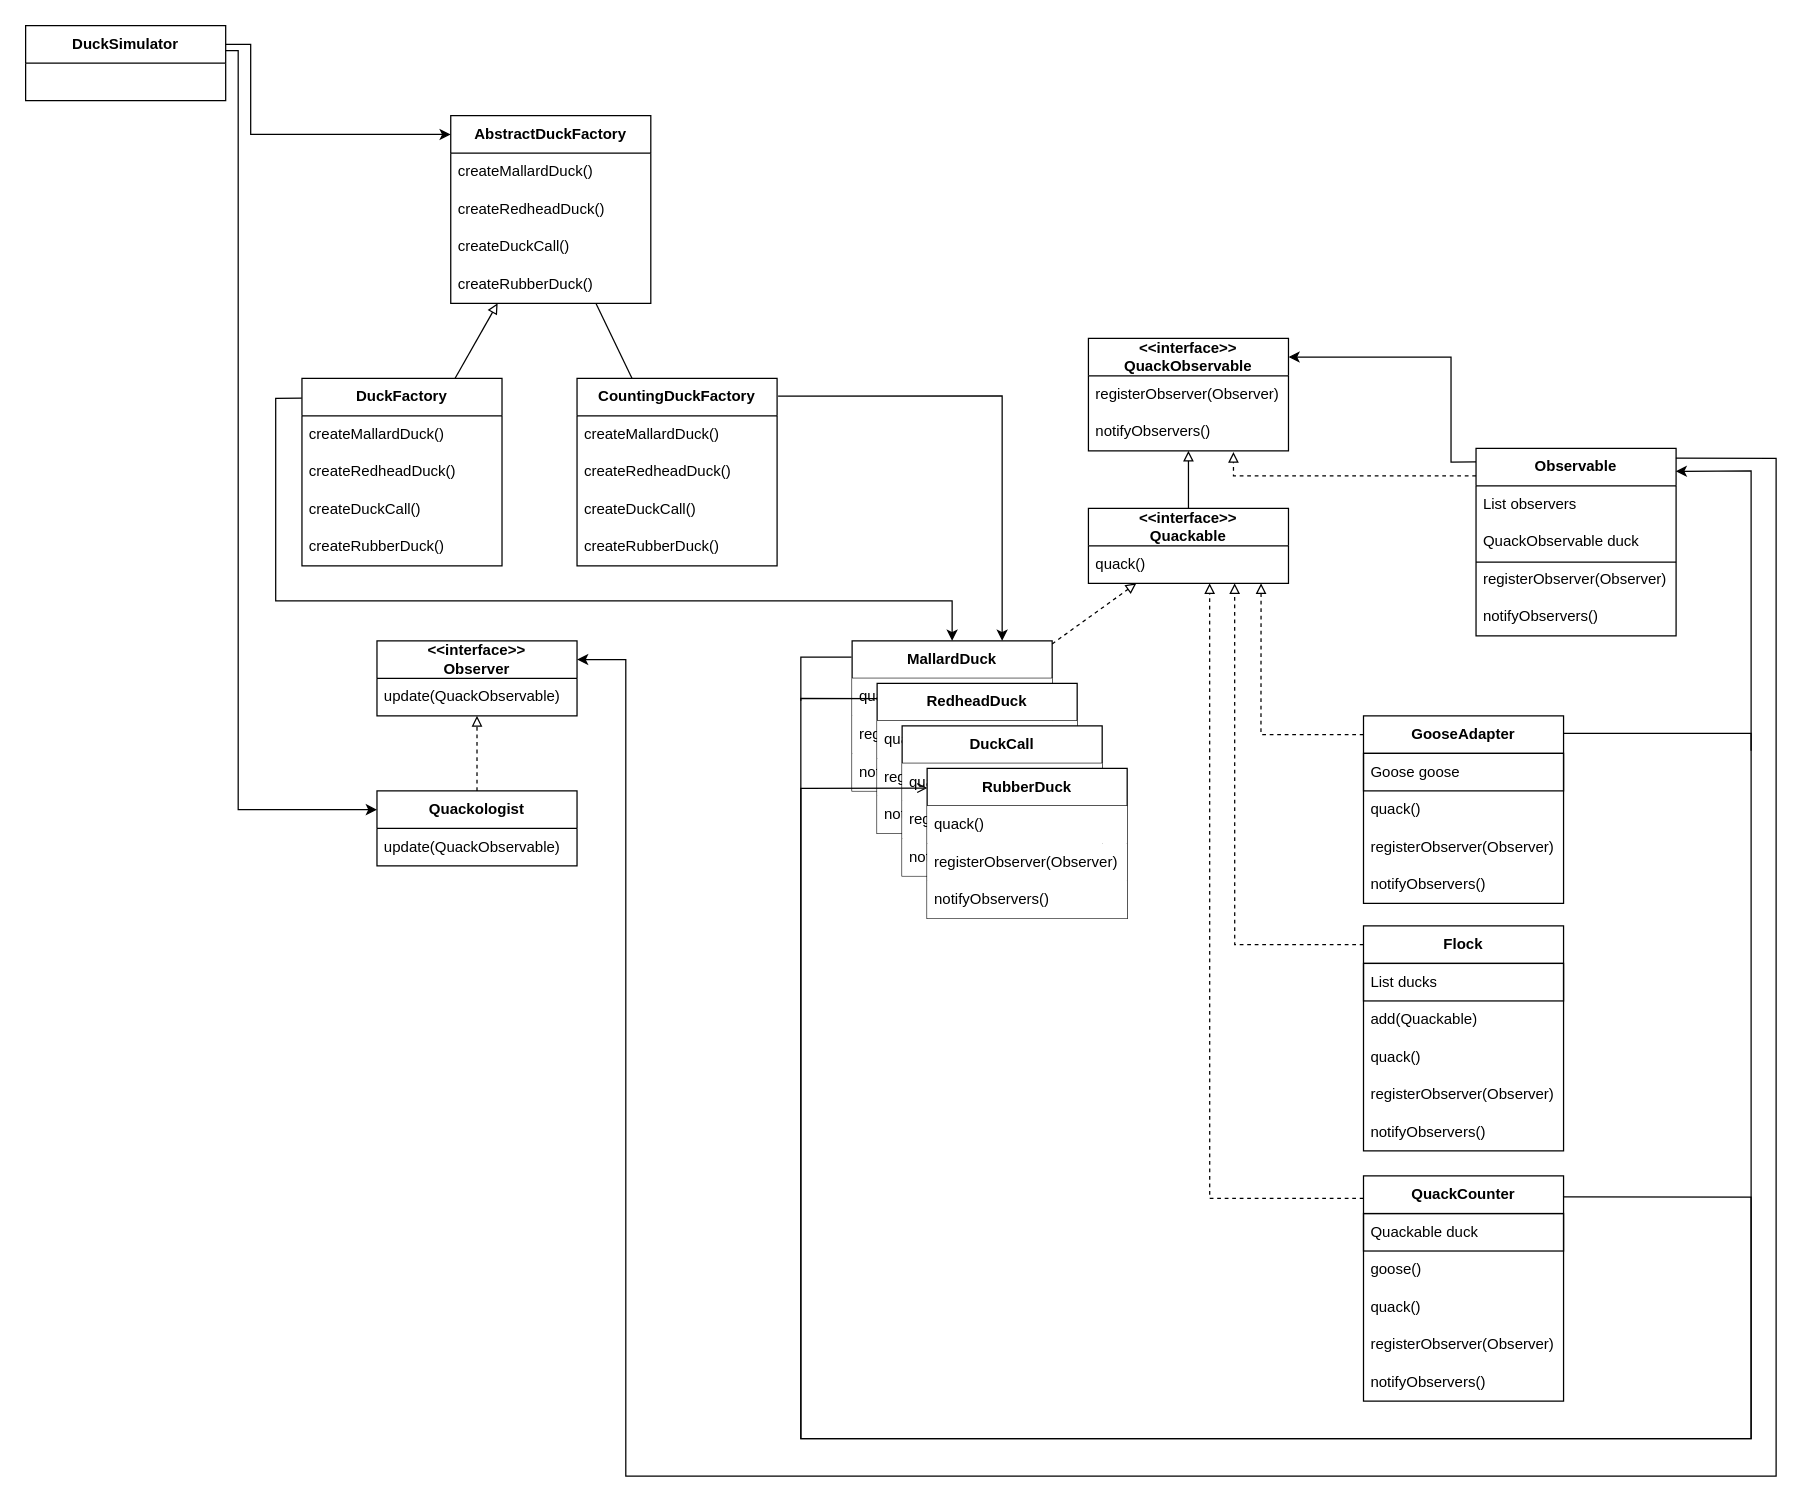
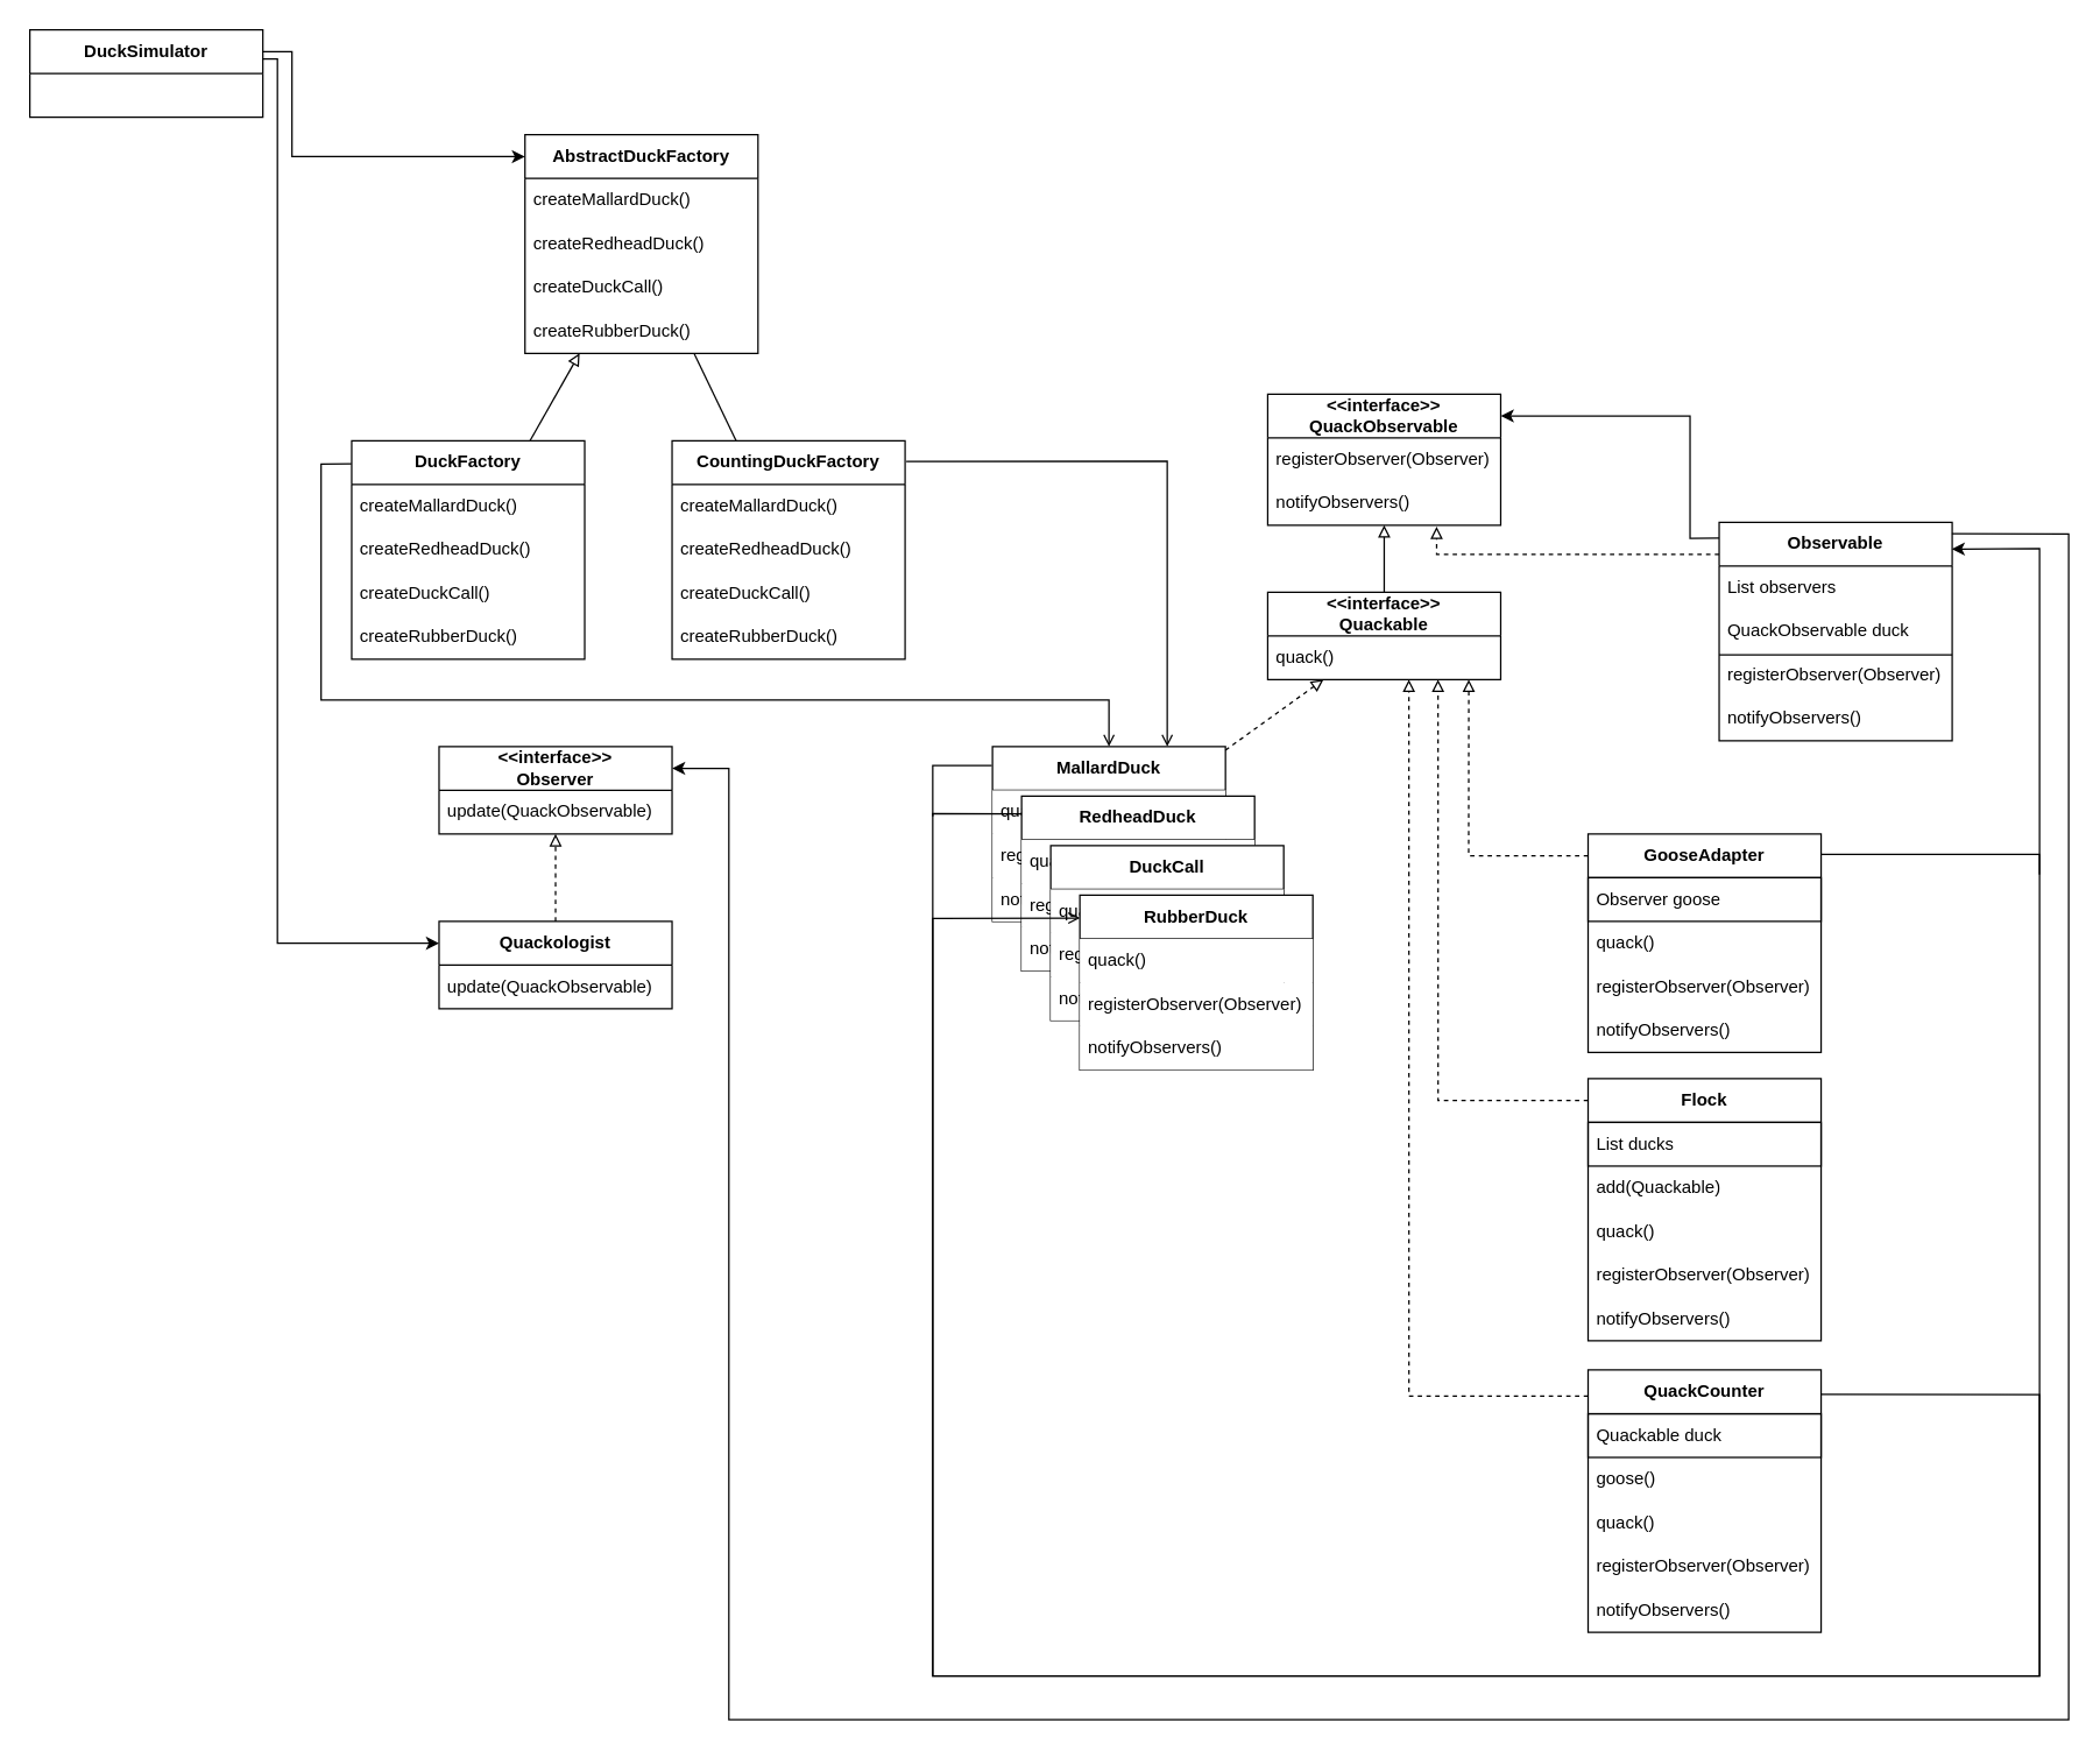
- <mxCell id="85" value="" style="endArrow=classic;html=1;rounded=0;exitX=-0.001;exitY=0.106;exitDx=0;exitDy=0;exitPerimeter=0;entryX=0.5;entryY=0;entryDx=0;entryDy=0;" edge="1" parent="1" source="9" target="28"><mxGeometry width="50" height="50" relative="1" as="geometry"><mxPoint x="240" y="250" as="sourcePoint" /><mxPoint x="730" y="450" as="targetPoint" /><Array as="points"><mxPoint x="220" y="318" /><mxPoint x="220" y="480" /><mxPoint x="761" y="480" /></Array></mxGeometry></mxCell>
+ <mxCell id="85" value="" style="endArrow=open;html=1;rounded=0;exitX=-0.001;exitY=0.106;exitDx=0;exitDy=0;exitPerimeter=0;entryX=0.5;entryY=0;entryDx=0;entryDy=0;" edge="1" parent="1" source="9" target="28"><mxGeometry width="50" height="50" relative="1" as="geometry"><mxPoint x="240" y="250" as="sourcePoint" /><mxPoint x="730" y="450" as="targetPoint" /><Array as="points"><mxPoint x="220" y="318" /><mxPoint x="220" y="480" /><mxPoint x="761" y="480" /></Array></mxGeometry></mxCell>
- <mxCell id="84" value="" style="endArrow=classic;html=1;rounded=0;exitX=1.005;exitY=0.095;exitDx=0;exitDy=0;exitPerimeter=0;entryX=0.75;entryY=0;entryDx=0;entryDy=0;" edge="1" parent="1" source="14" target="28"><mxGeometry width="50" height="50" relative="1" as="geometry"><mxPoint x="720" y="410" as="sourcePoint" /><mxPoint x="770" y="360" as="targetPoint" /><Array as="points"><mxPoint x="801" y="316" /></Array></mxGeometry></mxCell>
+ <mxCell id="84" value="" style="endArrow=open;html=1;rounded=0;exitX=1.005;exitY=0.095;exitDx=0;exitDy=0;exitPerimeter=0;entryX=0.75;entryY=0;entryDx=0;entryDy=0;" edge="1" parent="1" source="14" target="28"><mxGeometry width="50" height="50" relative="1" as="geometry"><mxPoint x="720" y="410" as="sourcePoint" /><mxPoint x="770" y="360" as="targetPoint" /><Array as="points"><mxPoint x="801" y="316" /></Array></mxGeometry></mxCell>
- <mxCell id="58" value="Goose goose" style="text;strokeColor=default;fillColor=none;align=left;verticalAlign=middle;spacingLeft=4;spacingRight=4;overflow=hidden;points=[[0,0.5],[1,0.5]];portConstraint=eastwest;rotatable=0;whiteSpace=wrap;html=1;" vertex="1" parent="57"><mxGeometry y="30" width="160" height="30" as="geometry" /></mxCell>
+ <mxCell id="58" value="Observer goose" style="text;strokeColor=default;fillColor=none;align=left;verticalAlign=middle;spacingLeft=4;spacingRight=4;overflow=hidden;points=[[0,0.5],[1,0.5]];portConstraint=eastwest;rotatable=0;whiteSpace=wrap;html=1;" vertex="1" parent="57"><mxGeometry y="30" width="160" height="30" as="geometry" /></mxCell>
